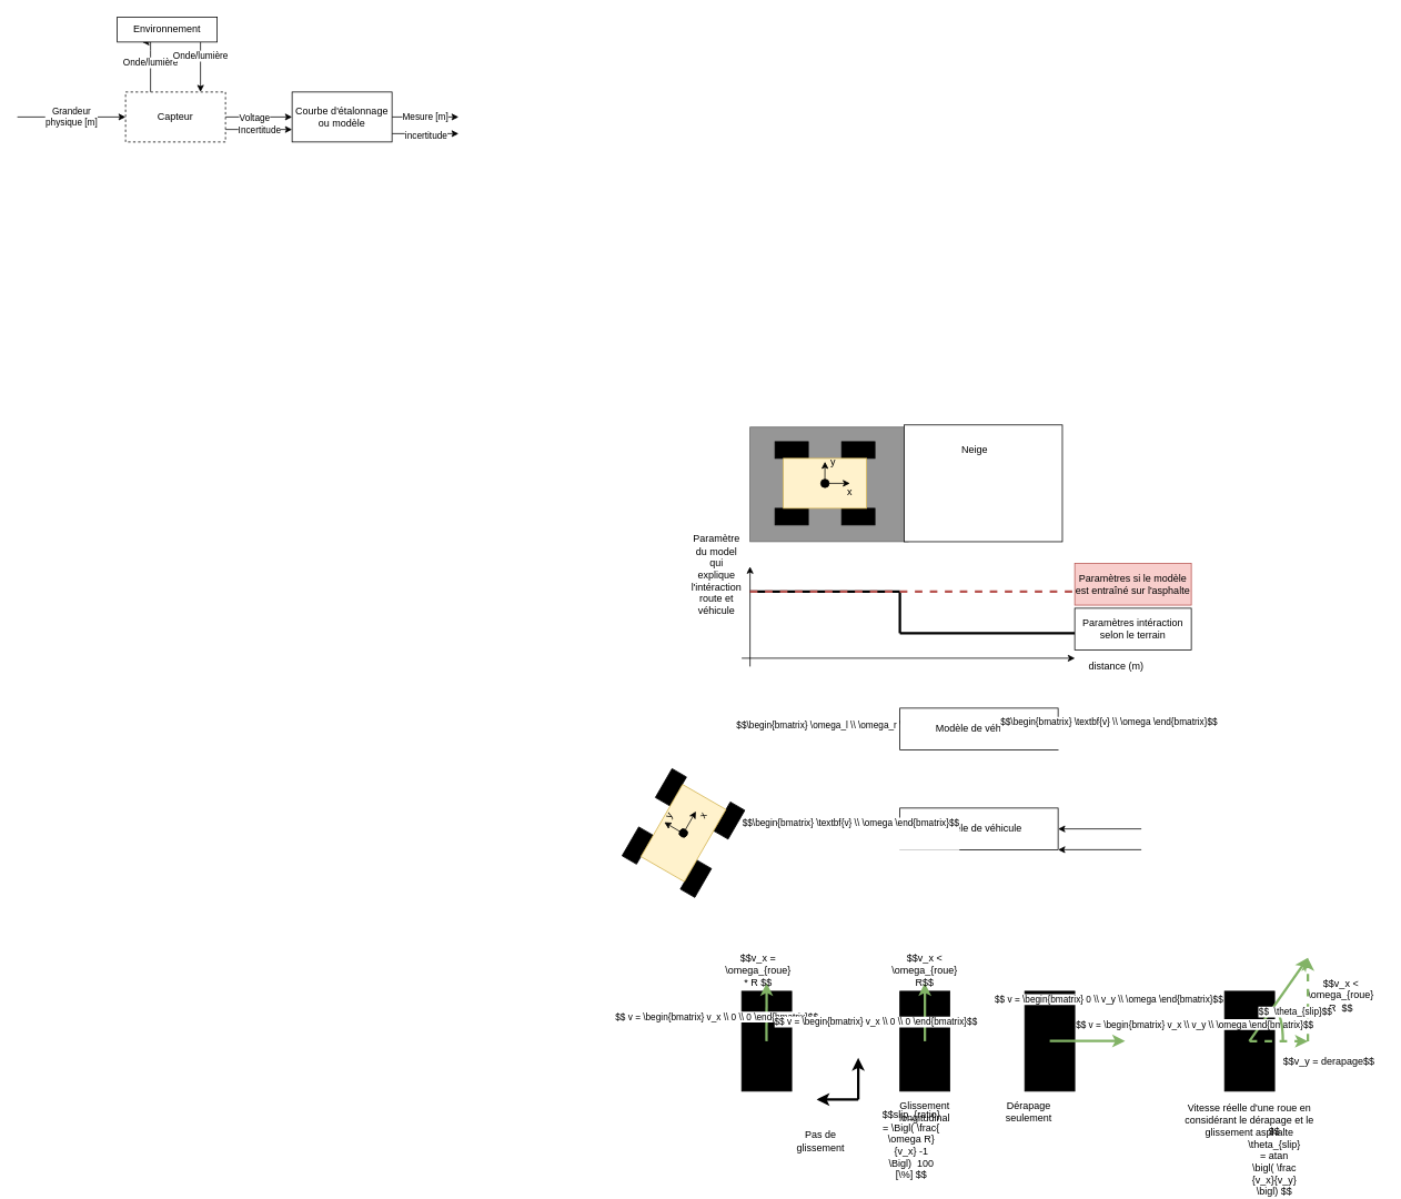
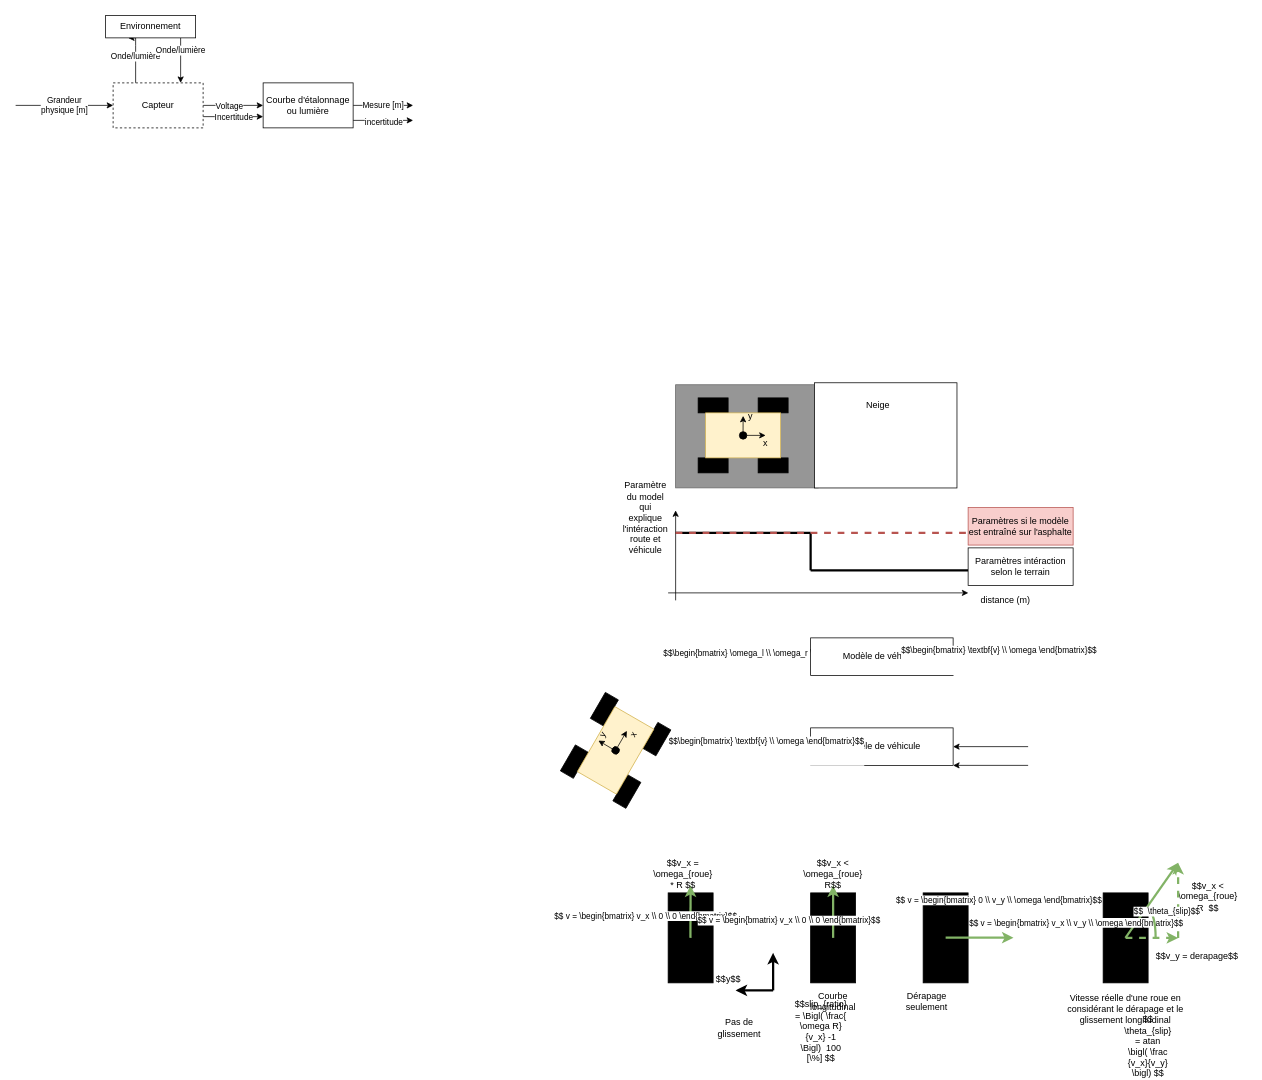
- <mxCell id="90" value="Courbe d'étalonnage ou modèle" style="rounded=0;whiteSpace=wrap;html=1;" vertex="1" parent="1"><mxGeometry x="350" y="110" width="120" height="60" as="geometry" /></mxCell>
+ <mxCell id="90" value="Courbe d'étalonnage ou lumière" style="rounded=0;whiteSpace=wrap;html=1;" vertex="1" parent="1"><mxGeometry x="350" y="110" width="120" height="60" as="geometry" /></mxCell>
+ <mxCell id="68" value="$$y$$" style="text;html=1;align=center;verticalAlign=middle;resizable=0;points=[];autosize=1;strokeColor=none;fillColor=none;" parent="65" vertex="1"><mxGeometry y="40" width="60" height="30" as="geometry" /></mxCell>
- <mxCell id="50" value="Glissement longitudinal" style="text;html=1;strokeColor=none;fillColor=none;align=center;verticalAlign=middle;whiteSpace=wrap;rounded=0;" parent="1" vertex="1"><mxGeometry x="1070" y="1320" width="80" height="30" as="geometry" /></mxCell>
+ <mxCell id="50" value="Courbe longitudinal" style="text;html=1;strokeColor=none;fillColor=none;align=center;verticalAlign=middle;whiteSpace=wrap;rounded=0;" parent="1" vertex="1"><mxGeometry x="1070" y="1320" width="80" height="30" as="geometry" /></mxCell>
- <mxCell id="57" value="Vitesse réelle d'une roue en considérant le dérapage et le glissement asphalte" style="text;html=1;strokeColor=none;fillColor=none;align=center;verticalAlign=middle;whiteSpace=wrap;rounded=0;" parent="1" vertex="1"><mxGeometry x="1420" y="1330" width="160" height="30" as="geometry" /></mxCell>
+ <mxCell id="57" value="Vitesse réelle d'une roue en considérant le dérapage et le glissement longitudinal" style="text;html=1;strokeColor=none;fillColor=none;align=center;verticalAlign=middle;whiteSpace=wrap;rounded=0;" parent="1" vertex="1"><mxGeometry x="1420" y="1330" width="160" height="30" as="geometry" /></mxCell>
